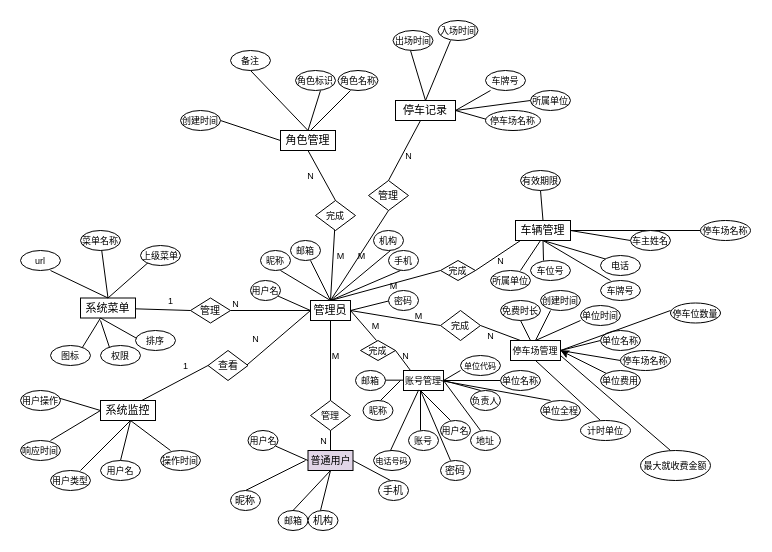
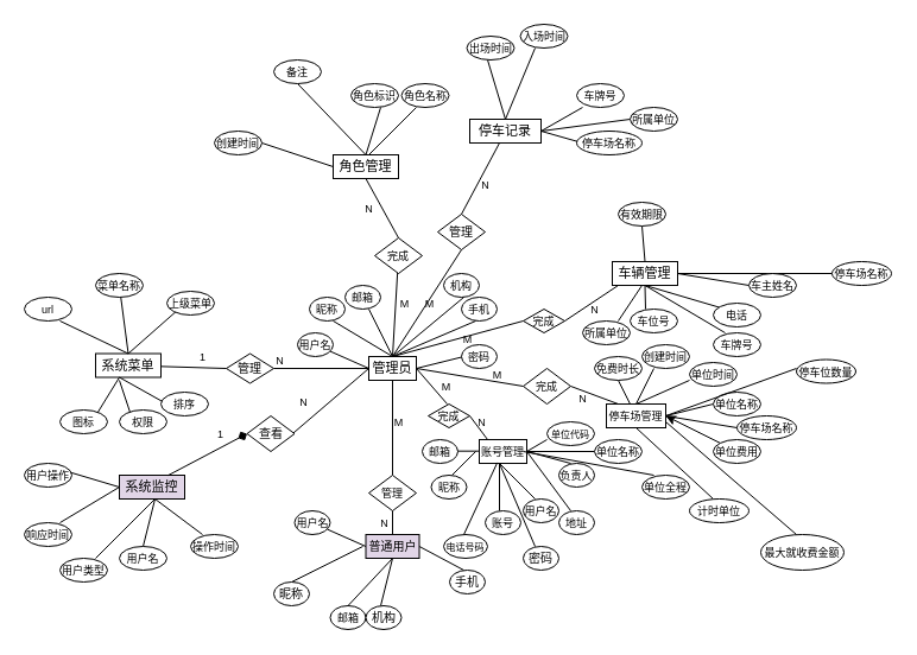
- <mxCell id="98" value="" style="endArrow=none;html=1;rounded=0;entryX=0;entryY=0.5;entryDx=0;entryDy=0;exitX=0.75;exitY=0;exitDx=0;exitDy=0;" parent="1" source="97" target="57" edge="1"><mxGeometry width="50" height="50" relative="1" as="geometry"><mxPoint x="110" y="390" as="sourcePoint" /><mxPoint x="380" y="340" as="targetPoint" /></mxGeometry></mxCell>
+ <mxCell id="98" value="" style="endArrow=diamond;html=1;rounded=0;entryX=0;entryY=0.5;entryDx=0;entryDy=0;exitX=0.75;exitY=0;exitDx=0;exitDy=0;" parent="1" source="97" target="57" edge="1"><mxGeometry width="50" height="50" relative="1" as="geometry"><mxPoint x="110" y="390" as="sourcePoint" /><mxPoint x="380" y="340" as="targetPoint" /></mxGeometry></mxCell>
- <mxCell id="97" value="&lt;font style=&quot;font-size: 11px;&quot;&gt;系统监控&lt;/font&gt;" style="rounded=0;whiteSpace=wrap;html=1;" parent="1" vertex="1"><mxGeometry x="100" y="400" width="55" height="20" as="geometry" /></mxCell>
+ <mxCell id="97" value="&lt;font style=&quot;font-size: 11px;&quot;&gt;系统监控&lt;/font&gt;" style="rounded=0;whiteSpace=wrap;html=1;fillColor=#e1d5e7;" parent="1" vertex="1"><mxGeometry x="100" y="400" width="55" height="20" as="geometry" /></mxCell>
